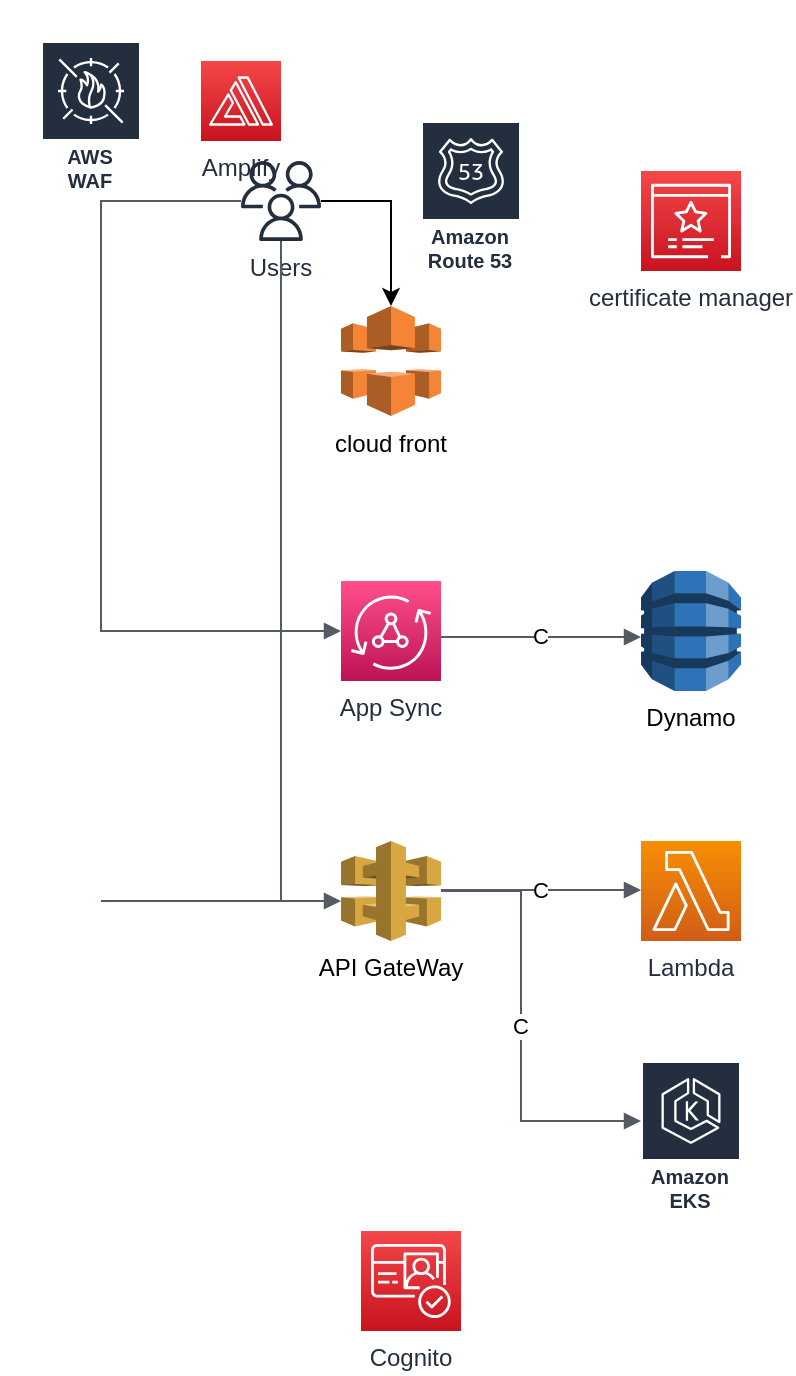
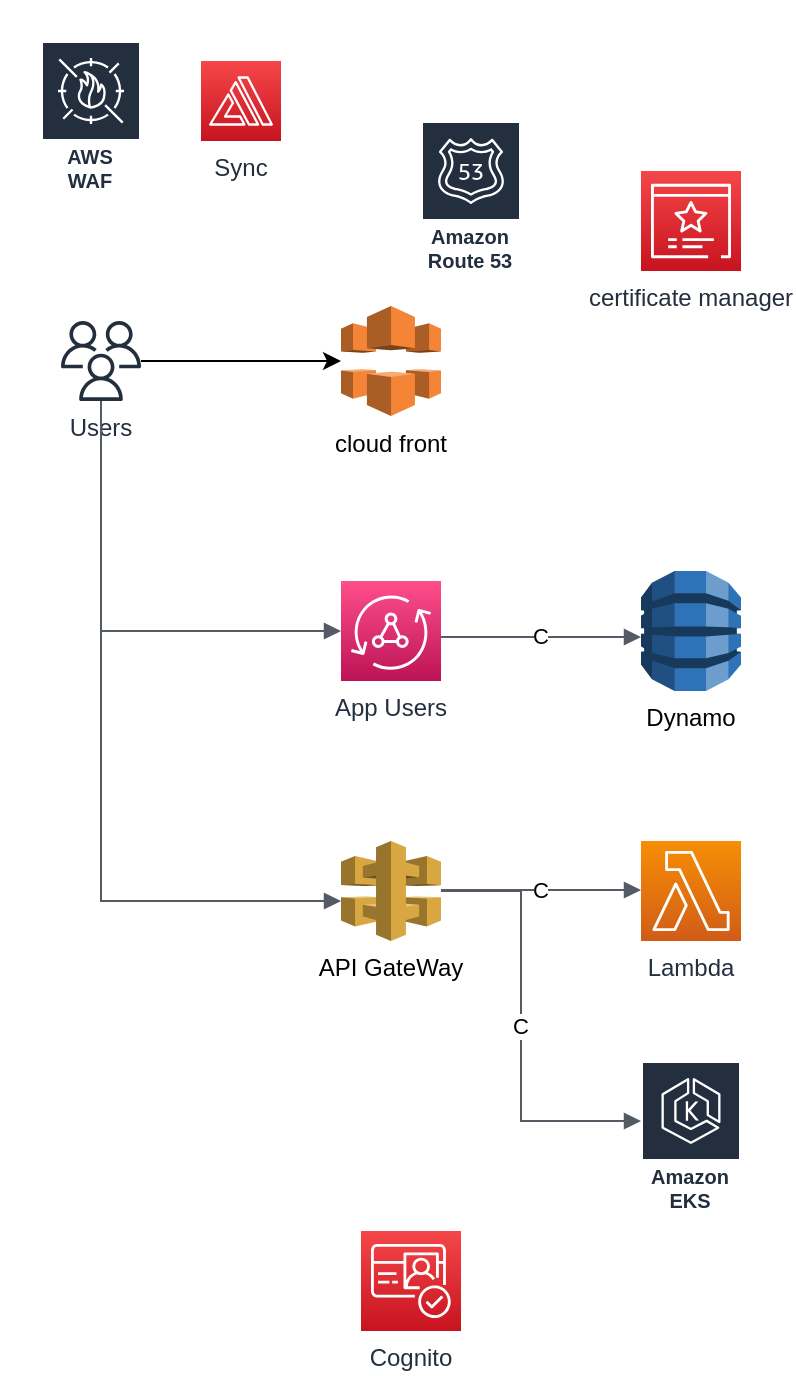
- <mxCell id="19" value="Amplify" style="sketch=0;points=[[0,0,0],[0.25,0,0],[0.5,0,0],[0.75,0,0],[1,0,0],[0,1,0],[0.25,1,0],[0.5,1,0],[0.75,1,0],[1,1,0],[0,0.25,0],[0,0.5,0],[0,0.75,0],[1,0.25,0],[1,0.5,0],[1,0.75,0]];outlineConnect=0;fontColor=#232F3E;gradientColor=#F54749;gradientDirection=north;fillColor=#C7131F;strokeColor=#ffffff;dashed=0;verticalLabelPosition=bottom;verticalAlign=top;align=center;html=1;fontSize=12;fontStyle=0;aspect=fixed;shape=mxgraph.aws4.resourceIcon;resIcon=mxgraph.aws4.amplify;" vertex="1" parent="1"><mxGeometry x="100" y="30" width="40" height="40" as="geometry" /></mxCell>
+ <mxCell id="19" value="Sync" style="sketch=0;points=[[0,0,0],[0.25,0,0],[0.5,0,0],[0.75,0,0],[1,0,0],[0,1,0],[0.25,1,0],[0.5,1,0],[0.75,1,0],[1,1,0],[0,0.25,0],[0,0.5,0],[0,0.75,0],[1,0.25,0],[1,0.5,0],[1,0.75,0]];outlineConnect=0;fontColor=#232F3E;gradientColor=#F54749;gradientDirection=north;fillColor=#C7131F;strokeColor=#ffffff;dashed=0;verticalLabelPosition=bottom;verticalAlign=top;align=center;html=1;fontSize=12;fontStyle=0;aspect=fixed;shape=mxgraph.aws4.resourceIcon;resIcon=mxgraph.aws4.amplify;" vertex="1" parent="1"><mxGeometry x="100" y="30" width="40" height="40" as="geometry" /></mxCell>
- <mxCell id="4" value="Users" style="sketch=0;outlineConnect=0;fontColor=#232F3E;gradientColor=none;fillColor=#232F3D;strokeColor=none;dashed=0;verticalLabelPosition=bottom;verticalAlign=top;align=center;html=1;fontSize=12;fontStyle=0;aspect=fixed;pointerEvents=1;shape=mxgraph.aws4.users;" parent="1" vertex="1"><mxGeometry x="120" y="80" width="40" height="40" as="geometry" /></mxCell>
+ <mxCell id="4" value="Users" style="sketch=0;outlineConnect=0;fontColor=#232F3E;gradientColor=none;fillColor=#232F3D;strokeColor=none;dashed=0;verticalLabelPosition=bottom;verticalAlign=top;align=center;html=1;fontSize=12;fontStyle=0;aspect=fixed;pointerEvents=1;shape=mxgraph.aws4.users;" parent="1" vertex="1"><mxGeometry x="30" y="160" width="40" height="40" as="geometry" /></mxCell>
- <mxCell id="8" value="App Sync&lt;br&gt;" style="sketch=0;points=[[0,0,0],[0.25,0,0],[0.5,0,0],[0.75,0,0],[1,0,0],[0,1,0],[0.25,1,0],[0.5,1,0],[0.75,1,0],[1,1,0],[0,0.25,0],[0,0.5,0],[0,0.75,0],[1,0.25,0],[1,0.5,0],[1,0.75,0]];outlineConnect=0;fontColor=#232F3E;gradientColor=#FF4F8B;gradientDirection=north;fillColor=#BC1356;strokeColor=#ffffff;dashed=0;verticalLabelPosition=bottom;verticalAlign=top;align=center;html=1;fontSize=12;fontStyle=0;aspect=fixed;shape=mxgraph.aws4.resourceIcon;resIcon=mxgraph.aws4.appsync;" parent="1" vertex="1"><mxGeometry x="170" y="290" width="50" height="50" as="geometry" /></mxCell>
+ <mxCell id="8" value="App Users&lt;br&gt;" style="sketch=0;points=[[0,0,0],[0.25,0,0],[0.5,0,0],[0.75,0,0],[1,0,0],[0,1,0],[0.25,1,0],[0.5,1,0],[0.75,1,0],[1,1,0],[0,0.25,0],[0,0.5,0],[0,0.75,0],[1,0.25,0],[1,0.5,0],[1,0.75,0]];outlineConnect=0;fontColor=#232F3E;gradientColor=#FF4F8B;gradientDirection=north;fillColor=#BC1356;strokeColor=#ffffff;dashed=0;verticalLabelPosition=bottom;verticalAlign=top;align=center;html=1;fontSize=12;fontStyle=0;aspect=fixed;shape=mxgraph.aws4.resourceIcon;resIcon=mxgraph.aws4.appsync;" parent="1" vertex="1"><mxGeometry x="170" y="290" width="50" height="50" as="geometry" /></mxCell>
